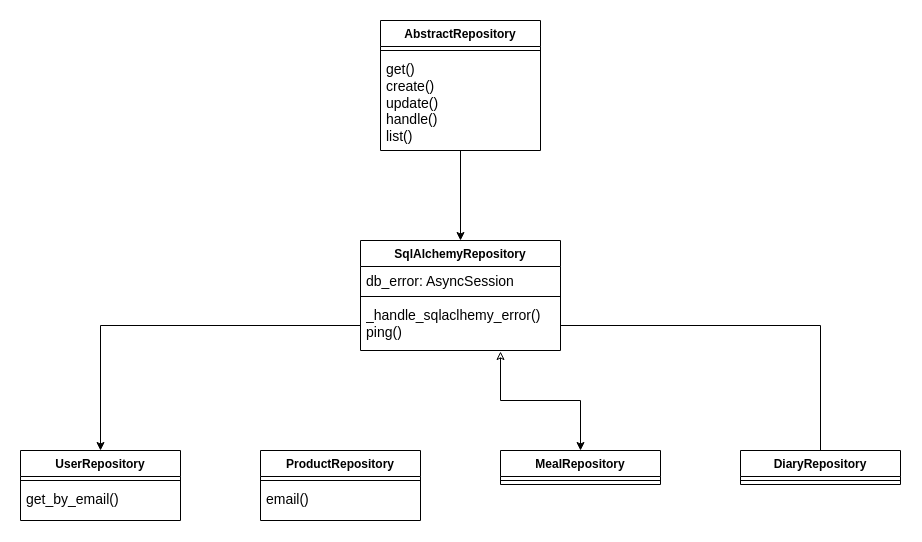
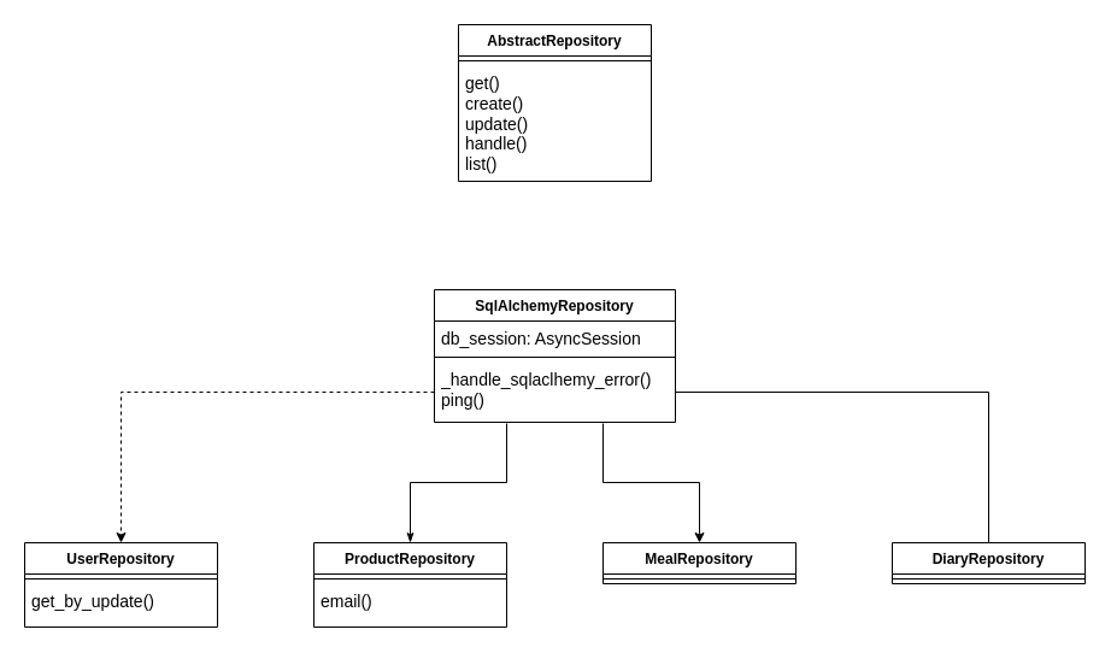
- <mxCell id="2" style="edgeStyle=orthogonalEdgeStyle;rounded=0;orthogonalLoop=1;jettySize=auto;html=1;" parent="1" source="3" target="6" edge="1"><mxGeometry relative="1" as="geometry" /></mxCell>
- <mxCell id="7" value="&lt;font style=&quot;font-size: 14px;&quot;&gt;db_error: AsyncSession&lt;/font&gt;" style="text;strokeColor=none;fillColor=none;align=left;verticalAlign=top;spacingLeft=4;spacingRight=4;overflow=hidden;rotatable=0;points=[[0,0.5],[1,0.5]];portConstraint=eastwest;whiteSpace=wrap;html=1;" parent="6" vertex="1"><mxGeometry y="26" width="200" height="26" as="geometry" /></mxCell>
+ <mxCell id="7" value="&lt;font style=&quot;font-size: 14px;&quot;&gt;db_session: AsyncSession&lt;/font&gt;" style="text;strokeColor=none;fillColor=none;align=left;verticalAlign=top;spacingLeft=4;spacingRight=4;overflow=hidden;rotatable=0;points=[[0,0.5],[1,0.5]];portConstraint=eastwest;whiteSpace=wrap;html=1;" parent="6" vertex="1"><mxGeometry y="26" width="200" height="26" as="geometry" /></mxCell>
- <mxCell id="19" style="edgeStyle=orthogonalEdgeStyle;rounded=0;orthogonalLoop=1;jettySize=auto;html=1;exitX=0;exitY=0.5;exitDx=0;exitDy=0;entryX=0.5;entryY=0;entryDx=0;entryDy=0;" parent="1" source="9" target="10" edge="1"><mxGeometry relative="1" as="geometry" /></mxCell>
+ <mxCell id="19" style="edgeStyle=orthogonalEdgeStyle;rounded=0;orthogonalLoop=1;jettySize=auto;html=1;exitX=0;exitY=0.5;exitDx=0;exitDy=0;entryX=0.5;entryY=0;entryDx=0;entryDy=0;dashed=1;" parent="1" source="9" target="10" edge="1"><mxGeometry relative="1" as="geometry" /></mxCell>
- <mxCell id="14" style="edgeStyle=orthogonalEdgeStyle;rounded=0;orthogonalLoop=1;jettySize=auto;html=1;exitX=0.5;exitY=0;exitDx=0;exitDy=0;entryX=0.7;entryY=1.02;entryDx=0;entryDy=0;entryPerimeter=0;startArrow=classic;startFill=1;endArrow=classic;endFill=0;" parent="1" source="15" target="9" edge="1"><mxGeometry relative="1" as="geometry" /></mxCell>
+ <mxCell id="14" style="edgeStyle=orthogonalEdgeStyle;rounded=0;orthogonalLoop=1;jettySize=auto;html=1;exitX=0.5;exitY=0;exitDx=0;exitDy=0;entryX=0.7;entryY=1.02;entryDx=0;entryDy=0;entryPerimeter=0;startArrow=classic;startFill=1;endArrow=none;endFill=0;" parent="1" source="15" target="9" edge="1"><mxGeometry relative="1" as="geometry" /></mxCell>
+ <mxCell id="13" style="edgeStyle=orthogonalEdgeStyle;rounded=0;orthogonalLoop=1;jettySize=auto;html=1;exitX=0.5;exitY=0;exitDx=0;exitDy=0;entryX=0.3;entryY=1.02;entryDx=0;entryDy=0;entryPerimeter=0;startArrow=classicThin;startFill=1;endArrow=none;endFill=0;" parent="1" source="21" target="9" edge="1"><mxGeometry relative="1" as="geometry" /></mxCell>
- <mxCell id="12" value="&lt;font style=&quot;font-size: 14px;&quot;&gt;get_by_email()&lt;/font&gt;" style="text;strokeColor=none;fillColor=none;align=left;verticalAlign=top;spacingLeft=4;spacingRight=4;overflow=hidden;rotatable=0;points=[[0,0.5],[1,0.5]];portConstraint=eastwest;whiteSpace=wrap;html=1;" parent="10" vertex="1"><mxGeometry y="34" width="160" height="36" as="geometry" /></mxCell>
+ <mxCell id="12" value="&lt;font style=&quot;font-size: 14px;&quot;&gt;get_by_update()&lt;/font&gt;" style="text;strokeColor=none;fillColor=none;align=left;verticalAlign=top;spacingLeft=4;spacingRight=4;overflow=hidden;rotatable=0;points=[[0,0.5],[1,0.5]];portConstraint=eastwest;whiteSpace=wrap;html=1;" parent="10" vertex="1"><mxGeometry y="34" width="160" height="36" as="geometry" /></mxCell>
